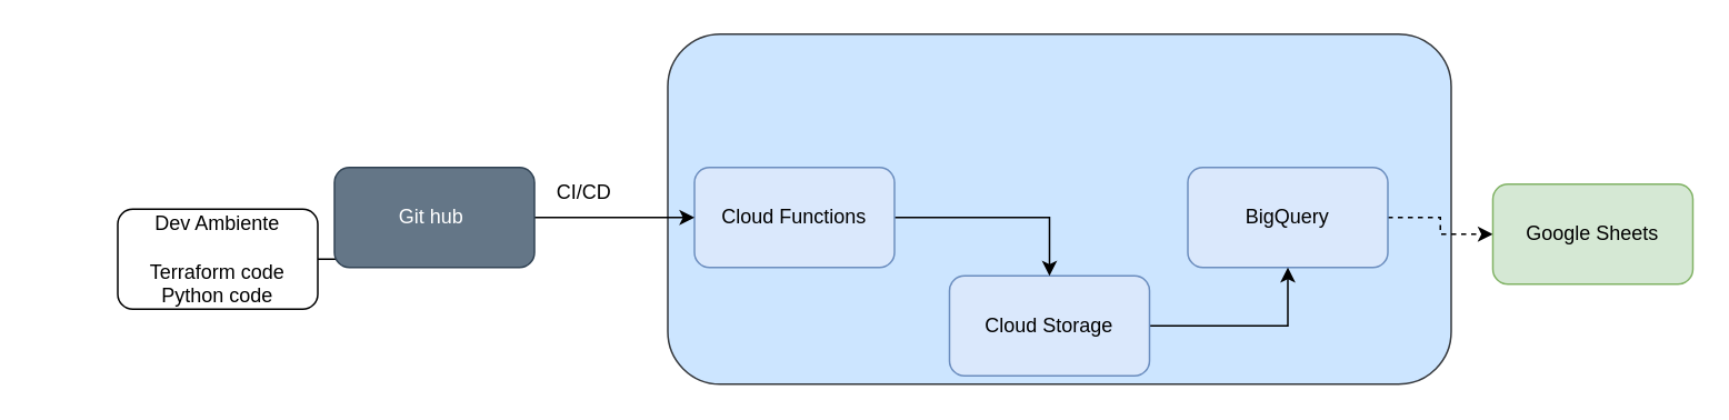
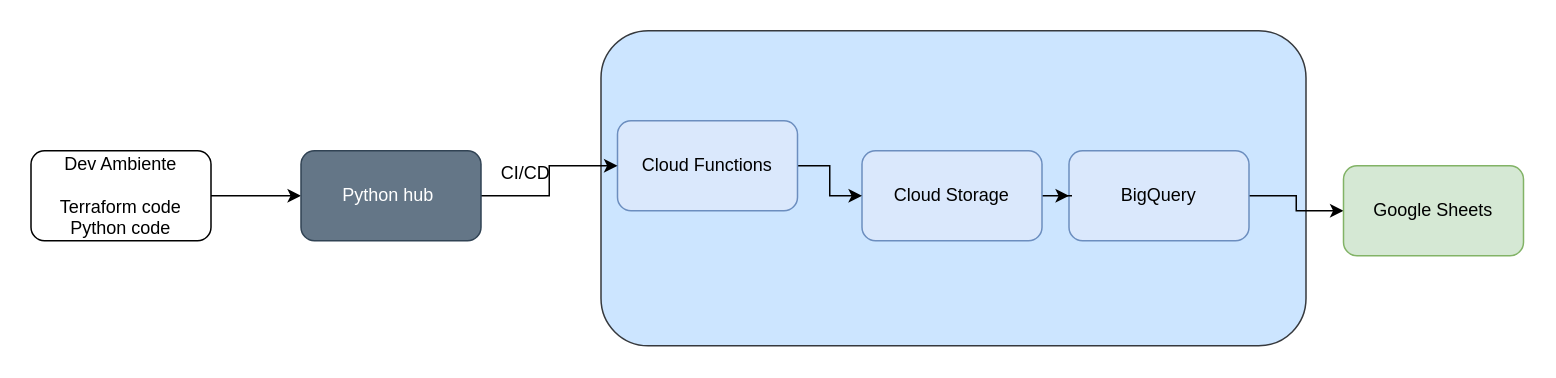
- <mxCell id="13" value="Git hub&amp;nbsp;" style="rounded=1;whiteSpace=wrap;html=1;fillColor=#647687;fontColor=#ffffff;strokeColor=#314354;" vertex="1" parent="1"><mxGeometry y="100" width="120" height="60" as="geometry" x="200" /></mxCell>
+ <mxCell id="13" value="Python hub&amp;nbsp;" style="rounded=1;whiteSpace=wrap;html=1;fillColor=#647687;fontColor=#ffffff;strokeColor=#314354;" vertex="1" parent="1"><mxGeometry y="100" width="120" height="60" as="geometry" x="200" /></mxCell>
- <mxCell id="8" value="Cloud Functions" style="rounded=1;whiteSpace=wrap;html=1;fillColor=#dae8fc;strokeColor=#6c8ebf;" vertex="1" parent="1"><mxGeometry x="416" y="100" width="120" height="60" as="geometry" /></mxCell>
+ <mxCell id="8" value="Cloud Functions" style="rounded=1;whiteSpace=wrap;html=1;fillColor=#dae8fc;strokeColor=#6c8ebf;" vertex="1" parent="1"><mxGeometry x="411" y="80" width="120" height="60" as="geometry" /></mxCell>
- <mxCell id="3" value="" style="edgeStyle=orthogonalEdgeStyle;rounded=0;orthogonalLoop=1;jettySize=auto;html=1;dashed=1;" edge="1" parent="1" source="4" target="9"><mxGeometry relative="1" as="geometry" /></mxCell>
+ <mxCell id="3" value="" style="edgeStyle=orthogonalEdgeStyle;rounded=0;orthogonalLoop=1;jettySize=auto;html=1;" edge="1" parent="1" source="4" target="9"><mxGeometry relative="1" as="geometry" /></mxCell>
- <mxCell id="11" value="Dev Ambiente&lt;br&gt;&lt;br&gt;Terraform code&lt;br&gt;Python code" style="rounded=1;whiteSpace=wrap;html=1;" vertex="1" parent="1"><mxGeometry x="70" y="125" width="120" height="60" as="geometry" /></mxCell>
+ <mxCell id="11" value="Dev Ambiente&lt;br&gt;&lt;br&gt;Terraform code&lt;br&gt;Python code" style="rounded=1;whiteSpace=wrap;html=1;" vertex="1" parent="1"><mxGeometry x="20" y="100" width="120" height="60" as="geometry" /></mxCell>
- <mxCell id="6" value="Cloud Storage" style="rounded=1;whiteSpace=wrap;html=1;fillColor=#dae8fc;strokeColor=#6c8ebf;" vertex="1" parent="1"><mxGeometry x="569" y="165" width="120" height="60" as="geometry" /></mxCell>
+ <mxCell id="6" value="Cloud Storage" style="rounded=1;whiteSpace=wrap;html=1;fillColor=#dae8fc;strokeColor=#6c8ebf;" vertex="1" parent="1"><mxGeometry x="574" y="100" width="120" height="60" as="geometry" /></mxCell>
